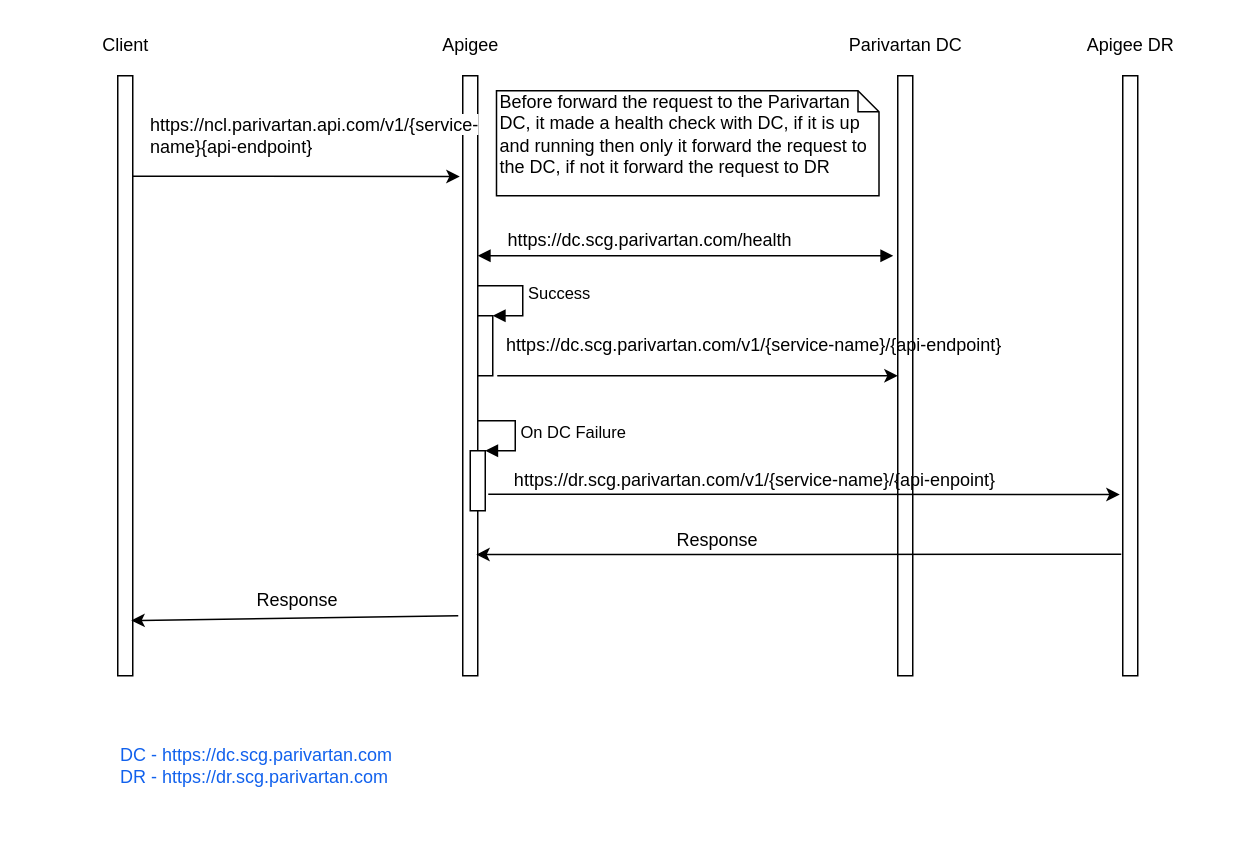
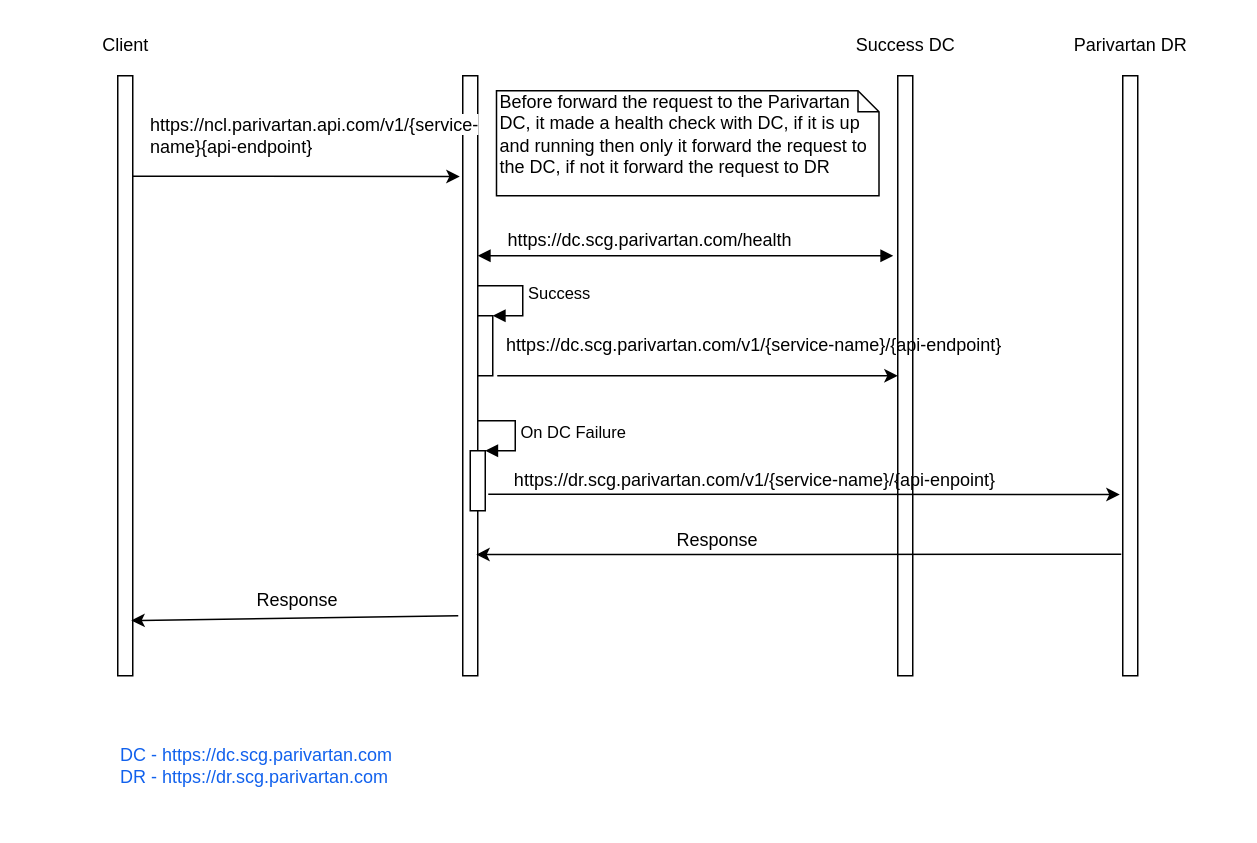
- <mxCell id="7" value="Apigee" style="text;html=1;strokeColor=none;fillColor=none;align=center;verticalAlign=middle;whiteSpace=wrap;rounded=0;" parent="1" vertex="1"><mxGeometry x="250.5" y="20" width="125" height="20" as="geometry" /></mxCell>
- <mxCell id="8" value="Parivartan DC" style="text;html=1;strokeColor=none;fillColor=none;align=center;verticalAlign=middle;whiteSpace=wrap;rounded=0;" parent="1" vertex="1"><mxGeometry x="540.5" y="20" width="125" height="20" as="geometry" /></mxCell>
+ <mxCell id="8" value="Success DC" style="text;html=1;strokeColor=none;fillColor=none;align=center;verticalAlign=middle;whiteSpace=wrap;rounded=0;" parent="1" vertex="1"><mxGeometry x="540.5" y="20" width="125" height="20" as="geometry" /></mxCell>
- <mxCell id="9" value="Apigee DR" style="text;html=1;strokeColor=none;fillColor=none;align=center;verticalAlign=middle;whiteSpace=wrap;rounded=0;" parent="1" vertex="1"><mxGeometry x="690.5" y="20" width="125" height="20" as="geometry" /></mxCell>
+ <mxCell id="9" value="Parivartan DR" style="text;html=1;strokeColor=none;fillColor=none;align=center;verticalAlign=middle;whiteSpace=wrap;rounded=0;" parent="1" vertex="1"><mxGeometry x="690.5" y="20" width="125" height="20" as="geometry" /></mxCell>
